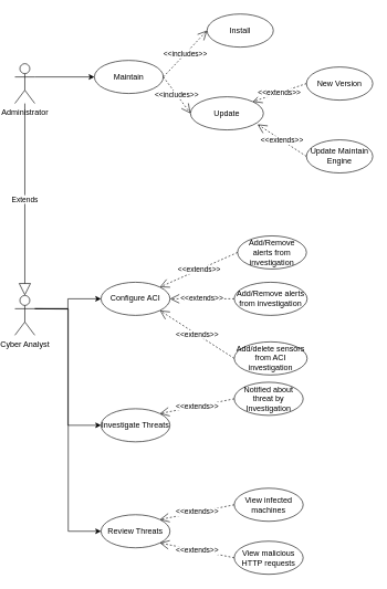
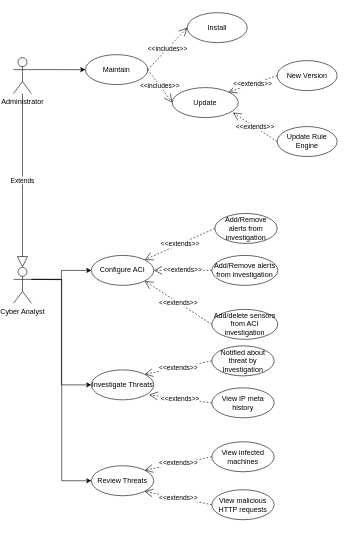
- <mxCell id="13" value="Update Maintain Engine" style="ellipse;whiteSpace=wrap;html=1;" parent="1" vertex="1"><mxGeometry x="460" y="210" width="100" height="50" as="geometry" /></mxCell>
+ <mxCell id="13" value="Update Rule Engine" style="ellipse;whiteSpace=wrap;html=1;" parent="1" vertex="1"><mxGeometry x="460" y="210" width="100" height="50" as="geometry" /></mxCell>
+ <mxCell id="30" value="&amp;lt;&amp;lt;extends&amp;gt;&amp;gt;" style="endArrow=open;endSize=12;dashed=1;html=1;rounded=0;exitX=0;exitY=0.5;exitDx=0;exitDy=0;entryX=0.927;entryY=0.832;entryDx=0;entryDy=0;entryPerimeter=0;" parent="1" source="24" target="15" edge="1"><mxGeometry width="160" relative="1" as="geometry"><mxPoint x="350" y="451" as="sourcePoint" /><mxPoint x="259" y="483" as="targetPoint" /></mxGeometry></mxCell>
+ <mxCell id="24" value="View IP meta history" style="ellipse;whiteSpace=wrap;html=1;" parent="1" vertex="1"><mxGeometry x="351" y="646" width="104" height="50" as="geometry" /></mxCell>
